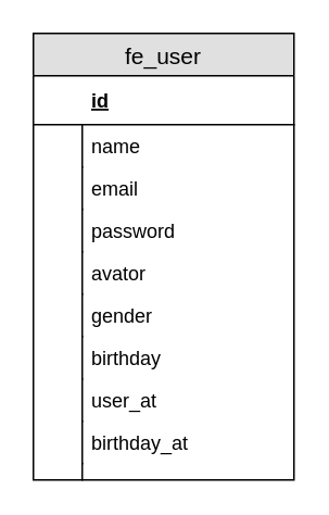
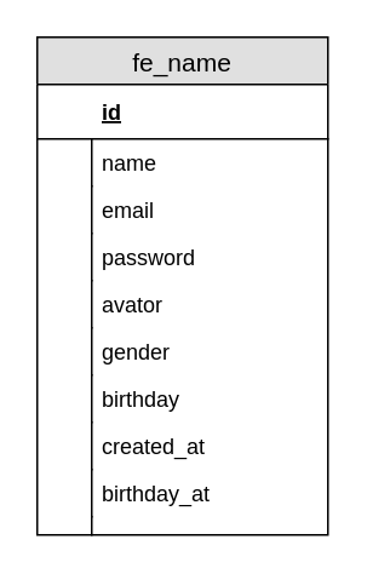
- <mxCell id="2" value="fe_user" style="swimlane;fontStyle=0;childLayout=stackLayout;horizontal=1;startSize=26;fillColor=#e0e0e0;horizontalStack=0;resizeParent=1;resizeParentMax=0;resizeLast=0;collapsible=1;marginBottom=0;swimlaneFillColor=#ffffff;align=center;fontSize=14;" vertex="1" parent="1"><mxGeometry x="20" y="20" width="160" height="274" as="geometry" /></mxCell>
+ <mxCell id="2" value="fe_name" style="swimlane;fontStyle=0;childLayout=stackLayout;horizontal=1;startSize=26;fillColor=#e0e0e0;horizontalStack=0;resizeParent=1;resizeParentMax=0;resizeLast=0;collapsible=1;marginBottom=0;swimlaneFillColor=#ffffff;align=center;fontSize=14;" vertex="1" parent="1"><mxGeometry x="20" y="20" width="160" height="274" as="geometry" /></mxCell>
- <mxCell id="16" value="user_at" style="shape=partialRectangle;top=0;left=0;right=0;bottom=0;align=left;verticalAlign=top;fillColor=none;spacingLeft=34;spacingRight=4;overflow=hidden;rotatable=0;points=[[0,0.5],[1,0.5]];portConstraint=eastwest;dropTarget=0;fontSize=12;" vertex="1" parent="2"><mxGeometry y="212" width="160" height="26" as="geometry" /></mxCell>
+ <mxCell id="16" value="created_at" style="shape=partialRectangle;top=0;left=0;right=0;bottom=0;align=left;verticalAlign=top;fillColor=none;spacingLeft=34;spacingRight=4;overflow=hidden;rotatable=0;points=[[0,0.5],[1,0.5]];portConstraint=eastwest;dropTarget=0;fontSize=12;" vertex="1" parent="2"><mxGeometry y="212" width="160" height="26" as="geometry" /></mxCell>
